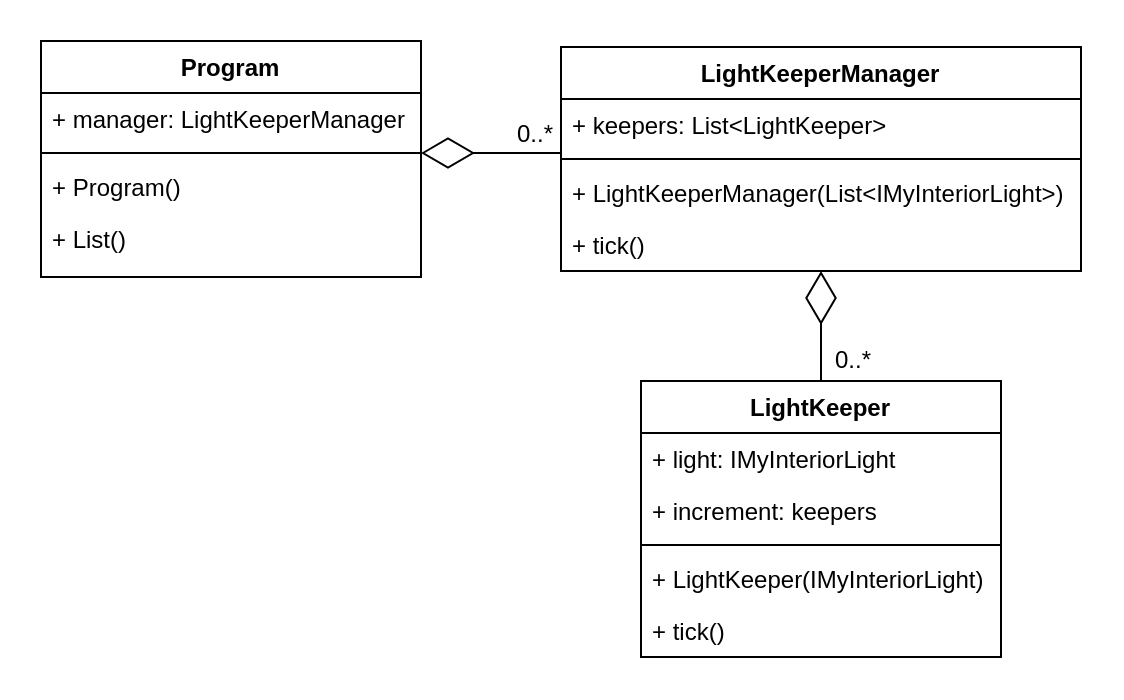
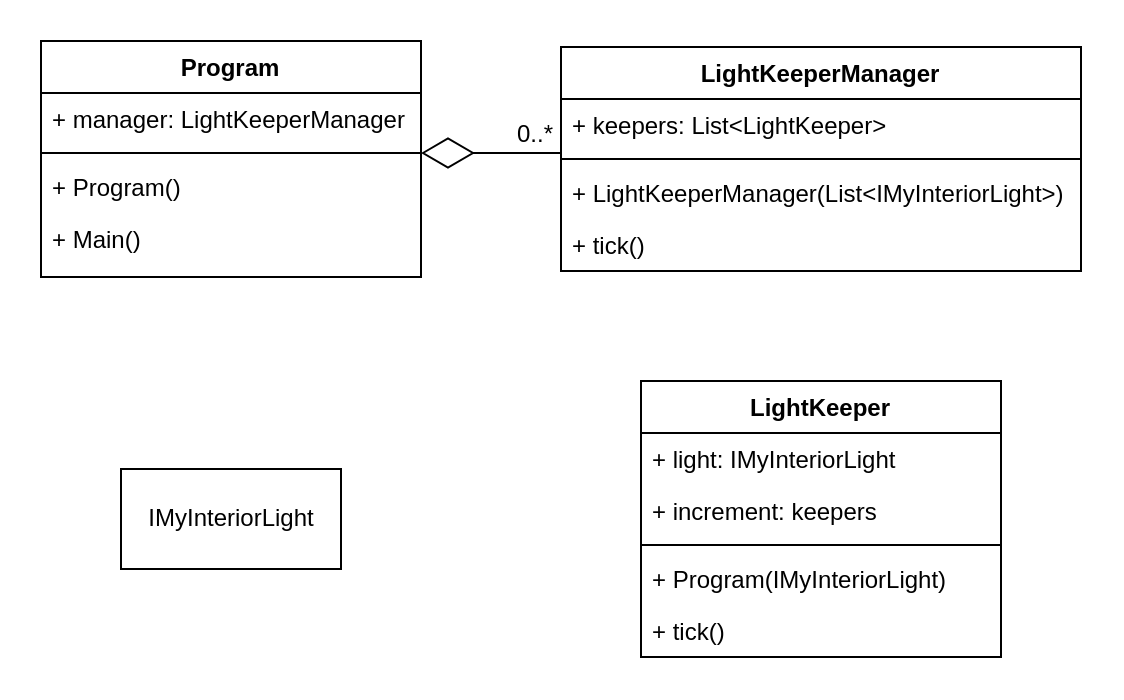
- <mxCell id="22" value="+ List()" style="text;strokeColor=none;fillColor=none;align=left;verticalAlign=top;spacingLeft=4;spacingRight=4;overflow=hidden;rotatable=0;points=[[0,0.5],[1,0.5]];portConstraint=eastwest;connectable=0;allowArrows=0;" vertex="1" parent="18"><mxGeometry y="86" width="190" height="32" as="geometry" /></mxCell>
+ <mxCell id="22" value="+ Main()" style="text;strokeColor=none;fillColor=none;align=left;verticalAlign=top;spacingLeft=4;spacingRight=4;overflow=hidden;rotatable=0;points=[[0,0.5],[1,0.5]];portConstraint=eastwest;connectable=0;allowArrows=0;" vertex="1" parent="18"><mxGeometry y="86" width="190" height="32" as="geometry" /></mxCell>
- <mxCell id="16" value="" style="endArrow=diamondThin;endFill=0;endSize=24;html=1;rounded=1;entryX=0.5;entryY=1;entryDx=0;entryDy=0;exitX=0.5;exitY=0;exitDx=0;exitDy=0;" parent="1" target="4" edge="1" source="9"><mxGeometry width="160" relative="1" as="geometry"><mxPoint x="400" y="180" as="sourcePoint" /><mxPoint x="400" y="150" as="targetPoint" /></mxGeometry></mxCell>
- <mxCell id="17" value="0..*" style="text;html=1;resizable=0;points=[];align=center;verticalAlign=middle;labelBackgroundColor=none;" parent="16" vertex="1" connectable="0"><mxGeometry x="-0.821" y="-1" relative="1" as="geometry"><mxPoint x="14" y="-6" as="offset" /></mxGeometry></mxCell>
+ <mxCell id="15" value="&lt;span style=&quot;text-align: left&quot;&gt;IMyInteriorLight&lt;/span&gt;" style="html=1;labelBackgroundColor=none;fillColor=none;" parent="1" vertex="1"><mxGeometry x="60" y="234" width="110" height="50" as="geometry" /></mxCell>
- <mxCell id="13" value="+ LightKeeper(IMyInteriorLight)" style="text;strokeColor=none;fillColor=none;align=left;verticalAlign=top;spacingLeft=4;spacingRight=4;overflow=hidden;rotatable=0;points=[[0,0.5],[1,0.5]];portConstraint=eastwest;connectable=0;allowArrows=0;" parent="9" vertex="1"><mxGeometry y="86" width="180" height="26" as="geometry" /></mxCell>
+ <mxCell id="13" value="+ Program(IMyInteriorLight)" style="text;strokeColor=none;fillColor=none;align=left;verticalAlign=top;spacingLeft=4;spacingRight=4;overflow=hidden;rotatable=0;points=[[0,0.5],[1,0.5]];portConstraint=eastwest;connectable=0;allowArrows=0;" parent="9" vertex="1"><mxGeometry y="86" width="180" height="26" as="geometry" /></mxCell>
